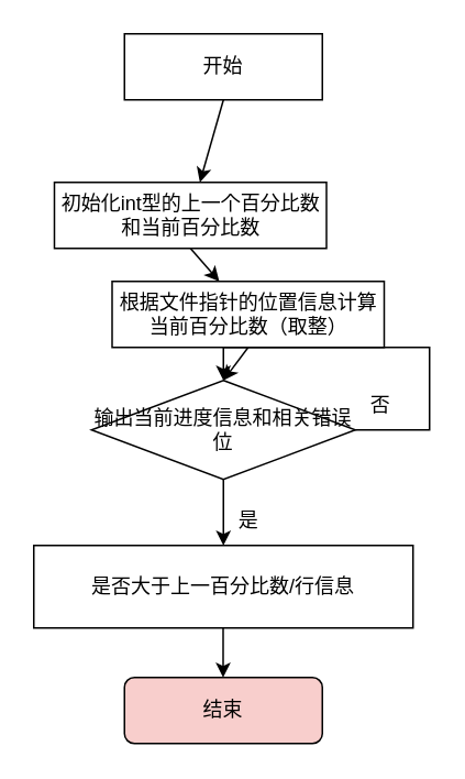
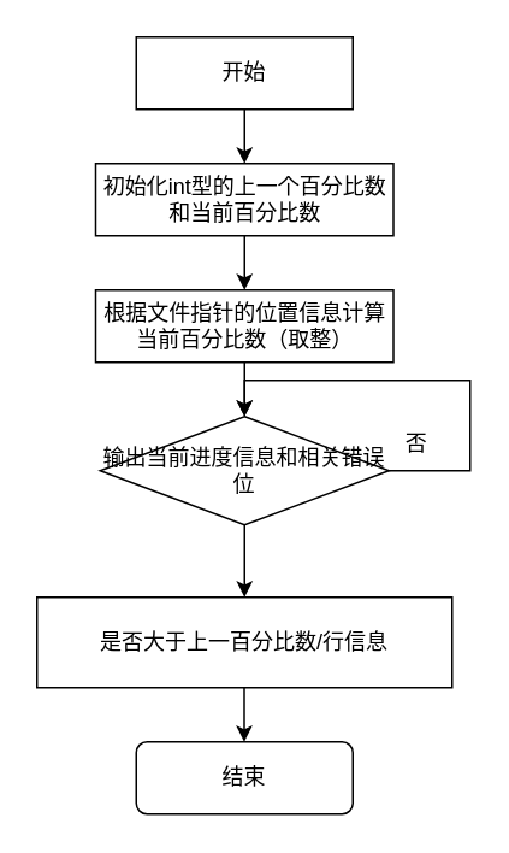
- <mxCell id="6" value="初始化int型的上一个百分比数和当前百分比数" style="rounded=0;whiteSpace=wrap;html=1;" vertex="1" parent="1"><mxGeometry x="32.5" y="110" width="165" height="40" as="geometry" /></mxCell>
+ <mxCell id="6" value="初始化int型的上一个百分比数和当前百分比数" style="rounded=0;whiteSpace=wrap;html=1;" vertex="1" parent="1"><mxGeometry x="52.5" y="90" width="165" height="40" as="geometry" /></mxCell>
- <mxCell id="3" value="根据文件指针的位置信息计算当前百分比数（取整）" style="rounded=0;whiteSpace=wrap;html=1;" vertex="1" parent="1"><mxGeometry x="67.5" y="170" width="165" height="40" as="geometry" /></mxCell>
+ <mxCell id="3" value="根据文件指针的位置信息计算当前百分比数（取整）" style="rounded=0;whiteSpace=wrap;html=1;" vertex="1" parent="1"><mxGeometry x="52.5" y="160" width="165" height="40" as="geometry" /></mxCell>
- <mxCell id="12" value="是" style="text;html=1;align=center;verticalAlign=middle;resizable=0;points=[];autosize=1;strokeColor=none;fillColor=none;" vertex="1" parent="1"><mxGeometry x="130" y="300" width="40" height="30" as="geometry" /></mxCell>
- <mxCell id="7" value="结束" style="rounded=1;whiteSpace=wrap;html=1;fillColor=#f8cecc;" vertex="1" parent="1"><mxGeometry x="75" y="410" width="120" height="40" as="geometry" /></mxCell>
+ <mxCell id="7" value="结束" style="rounded=1;whiteSpace=wrap;html=1;" vertex="1" parent="1"><mxGeometry x="75" y="410" width="120" height="40" as="geometry" /></mxCell>
